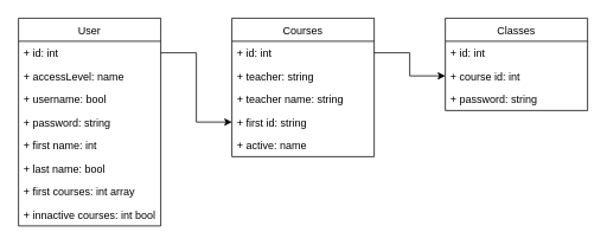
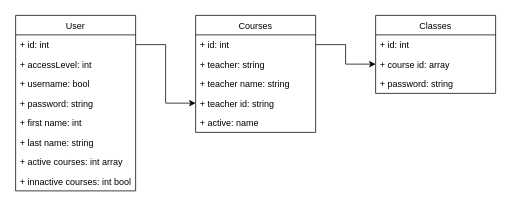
- <mxCell id="4" value="+ accessLevel: name" style="text;strokeColor=none;fillColor=none;align=left;verticalAlign=top;spacingLeft=4;spacingRight=4;overflow=hidden;rotatable=0;points=[[0,0.5],[1,0.5]];portConstraint=eastwest;" vertex="1" parent="2"><mxGeometry y="52" width="160" height="26" as="geometry" /></mxCell>
+ <mxCell id="4" value="+ accessLevel: int" style="text;strokeColor=none;fillColor=none;align=left;verticalAlign=top;spacingLeft=4;spacingRight=4;overflow=hidden;rotatable=0;points=[[0,0.5],[1,0.5]];portConstraint=eastwest;" vertex="1" parent="2"><mxGeometry y="52" width="160" height="26" as="geometry" /></mxCell>
- <mxCell id="19" value="+ course id: int" style="text;strokeColor=none;fillColor=none;align=left;verticalAlign=top;spacingLeft=4;spacingRight=4;overflow=hidden;rotatable=0;points=[[0,0.5],[1,0.5]];portConstraint=eastwest;" vertex="1" parent="17"><mxGeometry y="52" width="160" height="26" as="geometry" /></mxCell>
+ <mxCell id="19" value="+ course id: array" style="text;strokeColor=none;fillColor=none;align=left;verticalAlign=top;spacingLeft=4;spacingRight=4;overflow=hidden;rotatable=0;points=[[0,0.5],[1,0.5]];portConstraint=eastwest;" vertex="1" parent="17"><mxGeometry y="52" width="160" height="26" as="geometry" /></mxCell>
- <mxCell id="15" value="+ first id: string" style="text;strokeColor=none;fillColor=none;align=left;verticalAlign=top;spacingLeft=4;spacingRight=4;overflow=hidden;rotatable=0;points=[[0,0.5],[1,0.5]];portConstraint=eastwest;" vertex="1" parent="11"><mxGeometry y="104" width="160" height="26" as="geometry" /></mxCell>
+ <mxCell id="15" value="+ teacher id: string" style="text;strokeColor=none;fillColor=none;align=left;verticalAlign=top;spacingLeft=4;spacingRight=4;overflow=hidden;rotatable=0;points=[[0,0.5],[1,0.5]];portConstraint=eastwest;" vertex="1" parent="11"><mxGeometry y="104" width="160" height="26" as="geometry" /></mxCell>
- <mxCell id="8" value="+ last name: bool&#10;" style="text;strokeColor=none;fillColor=none;align=left;verticalAlign=top;spacingLeft=4;spacingRight=4;overflow=hidden;rotatable=0;points=[[0,0.5],[1,0.5]];portConstraint=eastwest;" vertex="1" parent="2"><mxGeometry y="156" width="160" height="26" as="geometry" /></mxCell>
+ <mxCell id="8" value="+ last name: string&#10;" style="text;strokeColor=none;fillColor=none;align=left;verticalAlign=top;spacingLeft=4;spacingRight=4;overflow=hidden;rotatable=0;points=[[0,0.5],[1,0.5]];portConstraint=eastwest;" vertex="1" parent="2"><mxGeometry y="156" width="160" height="26" as="geometry" /></mxCell>
- <mxCell id="9" value="+ first courses: int array&#10;" style="text;strokeColor=none;fillColor=none;align=left;verticalAlign=top;spacingLeft=4;spacingRight=4;overflow=hidden;rotatable=0;points=[[0,0.5],[1,0.5]];portConstraint=eastwest;" vertex="1" parent="2"><mxGeometry y="182" width="160" height="26" as="geometry" /></mxCell>
+ <mxCell id="9" value="+ active courses: int array&#10;" style="text;strokeColor=none;fillColor=none;align=left;verticalAlign=top;spacingLeft=4;spacingRight=4;overflow=hidden;rotatable=0;points=[[0,0.5],[1,0.5]];portConstraint=eastwest;" vertex="1" parent="2"><mxGeometry y="182" width="160" height="26" as="geometry" /></mxCell>
